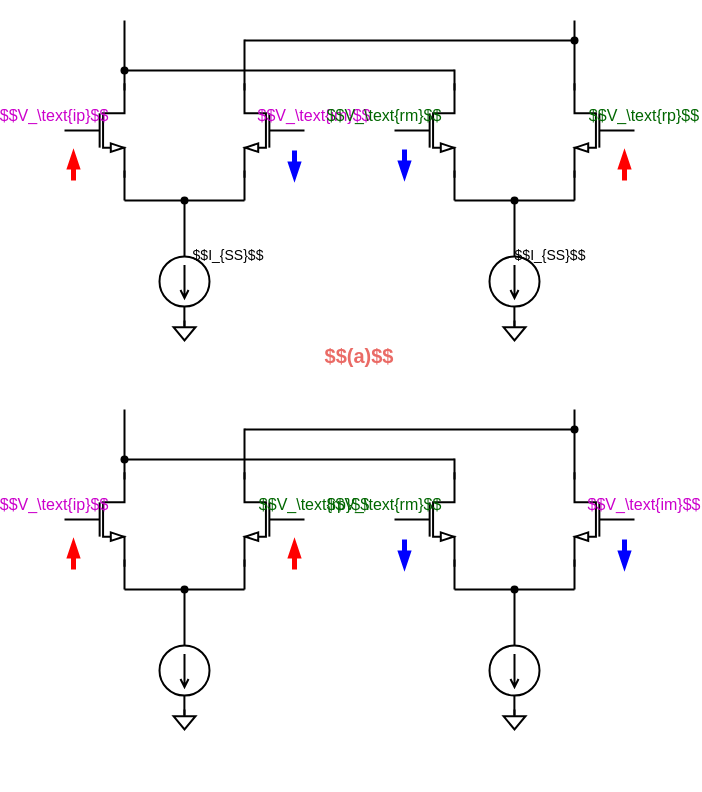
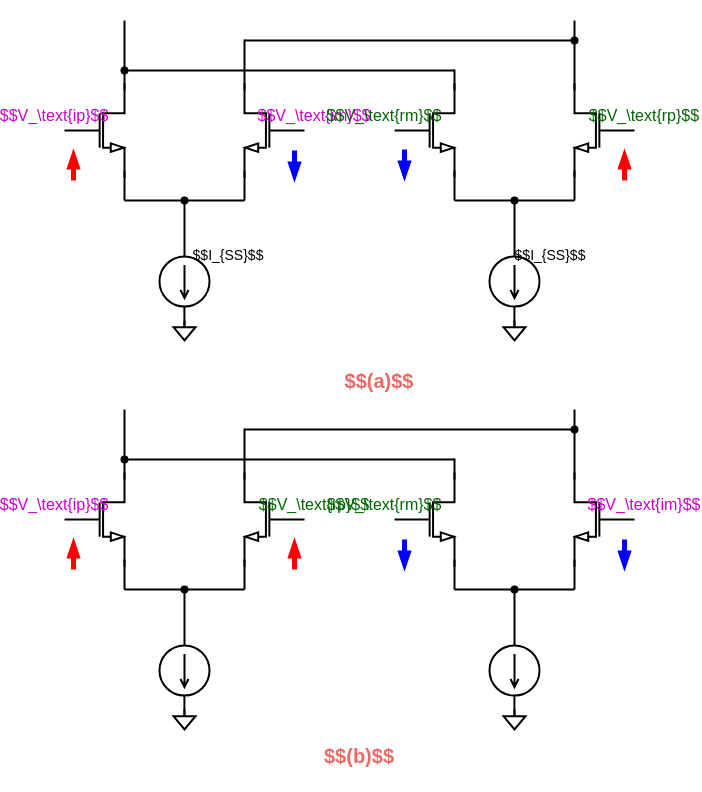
- <mxCell id="76" value="&lt;font size=&quot;1&quot; color=&quot;#ea6b66&quot; style=&quot;&quot;&gt;&lt;b style=&quot;font-size: 20px;&quot;&gt;$$(a)$$&lt;/b&gt;&lt;/font&gt;" style="text;html=1;align=center;verticalAlign=middle;whiteSpace=wrap;rounded=0;strokeWidth=2;" parent="1" vertex="1"><mxGeometry x="325" y="340" width="60" height="30" as="geometry" /></mxCell>
+ <mxCell id="76" value="&lt;font size=&quot;1&quot; color=&quot;#ea6b66&quot; style=&quot;&quot;&gt;&lt;b style=&quot;font-size: 20px;&quot;&gt;$$(a)$$&lt;/b&gt;&lt;/font&gt;" style="text;html=1;align=center;verticalAlign=middle;whiteSpace=wrap;rounded=0;strokeWidth=2;" parent="1" vertex="1"><mxGeometry x="345" y="365" width="60" height="30" as="geometry" /></mxCell>
+ <mxCell id="77" value="&lt;font size=&quot;1&quot; color=&quot;#ea6b66&quot; style=&quot;&quot;&gt;&lt;b style=&quot;font-size: 20px;&quot;&gt;$$(b)$$&lt;/b&gt;&lt;/font&gt;" style="text;html=1;align=center;verticalAlign=middle;whiteSpace=wrap;rounded=0;strokeWidth=2;" parent="1" vertex="1"><mxGeometry x="325" y="740" width="60" height="30" as="geometry" /></mxCell>
